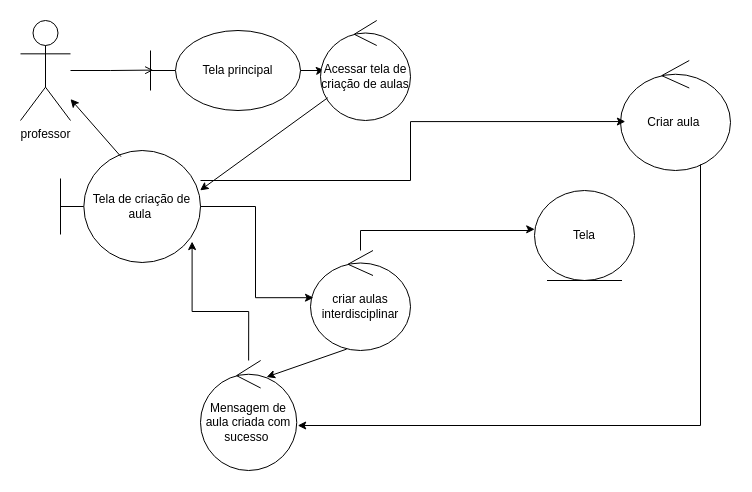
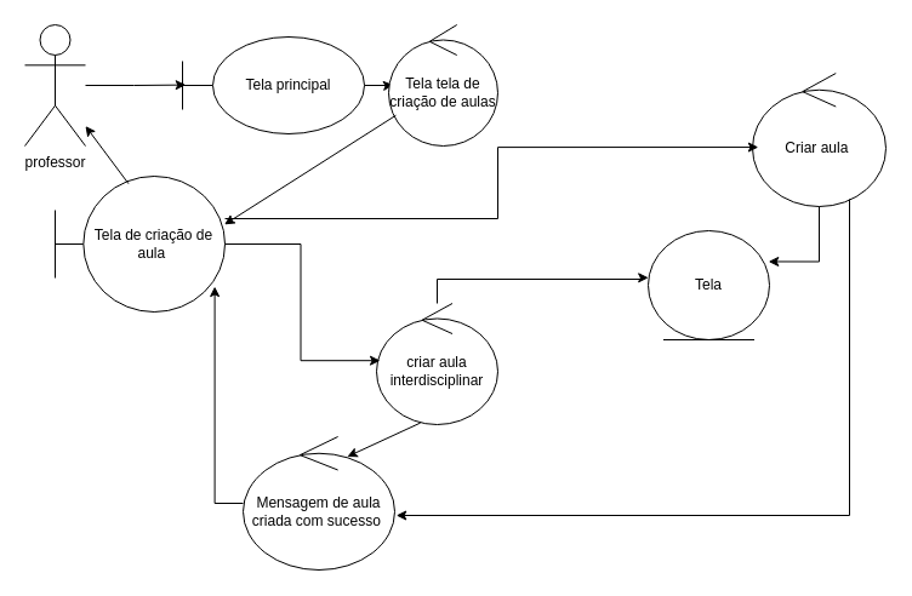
- <mxCell id="5" style="edgeStyle=orthogonalEdgeStyle;rounded=0;orthogonalLoop=1;jettySize=auto;html=1;entryX=0.018;entryY=0.495;entryDx=0;entryDy=0;entryPerimeter=0;endArrow=open;" parent="1" source="2" target="3" edge="1"><mxGeometry relative="1" as="geometry" /></mxCell>
+ <mxCell id="5" style="edgeStyle=orthogonalEdgeStyle;rounded=0;orthogonalLoop=1;jettySize=auto;html=1;entryX=0.018;entryY=0.495;entryDx=0;entryDy=0;entryPerimeter=0;" parent="1" source="2" target="3" edge="1"><mxGeometry relative="1" as="geometry" /></mxCell>
- <mxCell id="6" value="Acessar tela de criação de aulas" style="ellipse;shape=umlControl;whiteSpace=wrap;html=1;" parent="1" vertex="1"><mxGeometry x="320" y="20" width="90" height="100" as="geometry" /></mxCell>
+ <mxCell id="6" value="Tela tela de criação de aulas" style="ellipse;shape=umlControl;whiteSpace=wrap;html=1;" parent="1" vertex="1"><mxGeometry x="320" y="20" width="90" height="100" as="geometry" /></mxCell>
- <mxCell id="7" value="Tela de criação de aula&amp;nbsp;" style="shape=umlBoundary;whiteSpace=wrap;html=1;" parent="1" vertex="1"><mxGeometry x="60" y="150" width="140" height="112" as="geometry" /></mxCell>
+ <mxCell id="7" value="Tela de criação de aula&amp;nbsp;" style="shape=umlBoundary;whiteSpace=wrap;html=1;" parent="1" vertex="1"><mxGeometry x="45" y="145" width="140" height="112" as="geometry" /></mxCell>
+ <mxCell id="19" style="edgeStyle=orthogonalEdgeStyle;rounded=0;orthogonalLoop=1;jettySize=auto;html=1;entryX=0.992;entryY=0.283;entryDx=0;entryDy=0;entryPerimeter=0;" edge="1" parent="1" source="17" target="12"><mxGeometry relative="1" as="geometry" /></mxCell>
- <mxCell id="10" value="criar aulas interdisciplinar" style="ellipse;shape=umlControl;whiteSpace=wrap;html=1;" parent="1" vertex="1"><mxGeometry x="310" y="250" width="100" height="100" as="geometry" /></mxCell>
+ <mxCell id="10" value="criar aula interdisciplinar" style="ellipse;shape=umlControl;whiteSpace=wrap;html=1;" parent="1" vertex="1"><mxGeometry x="310" y="250" width="100" height="100" as="geometry" /></mxCell>
- <mxCell id="14" value="Mensagem de aula criada com sucesso&amp;nbsp;" style="ellipse;shape=umlControl;whiteSpace=wrap;html=1;" parent="1" vertex="1"><mxGeometry x="200" y="360" width="96.25" height="110" as="geometry" /></mxCell>
+ <mxCell id="14" value="Mensagem de aula criada com sucesso&amp;nbsp;" style="ellipse;shape=umlControl;whiteSpace=wrap;html=1;" parent="1" vertex="1"><mxGeometry x="200" y="360" width="125" height="110" as="geometry" /></mxCell>
